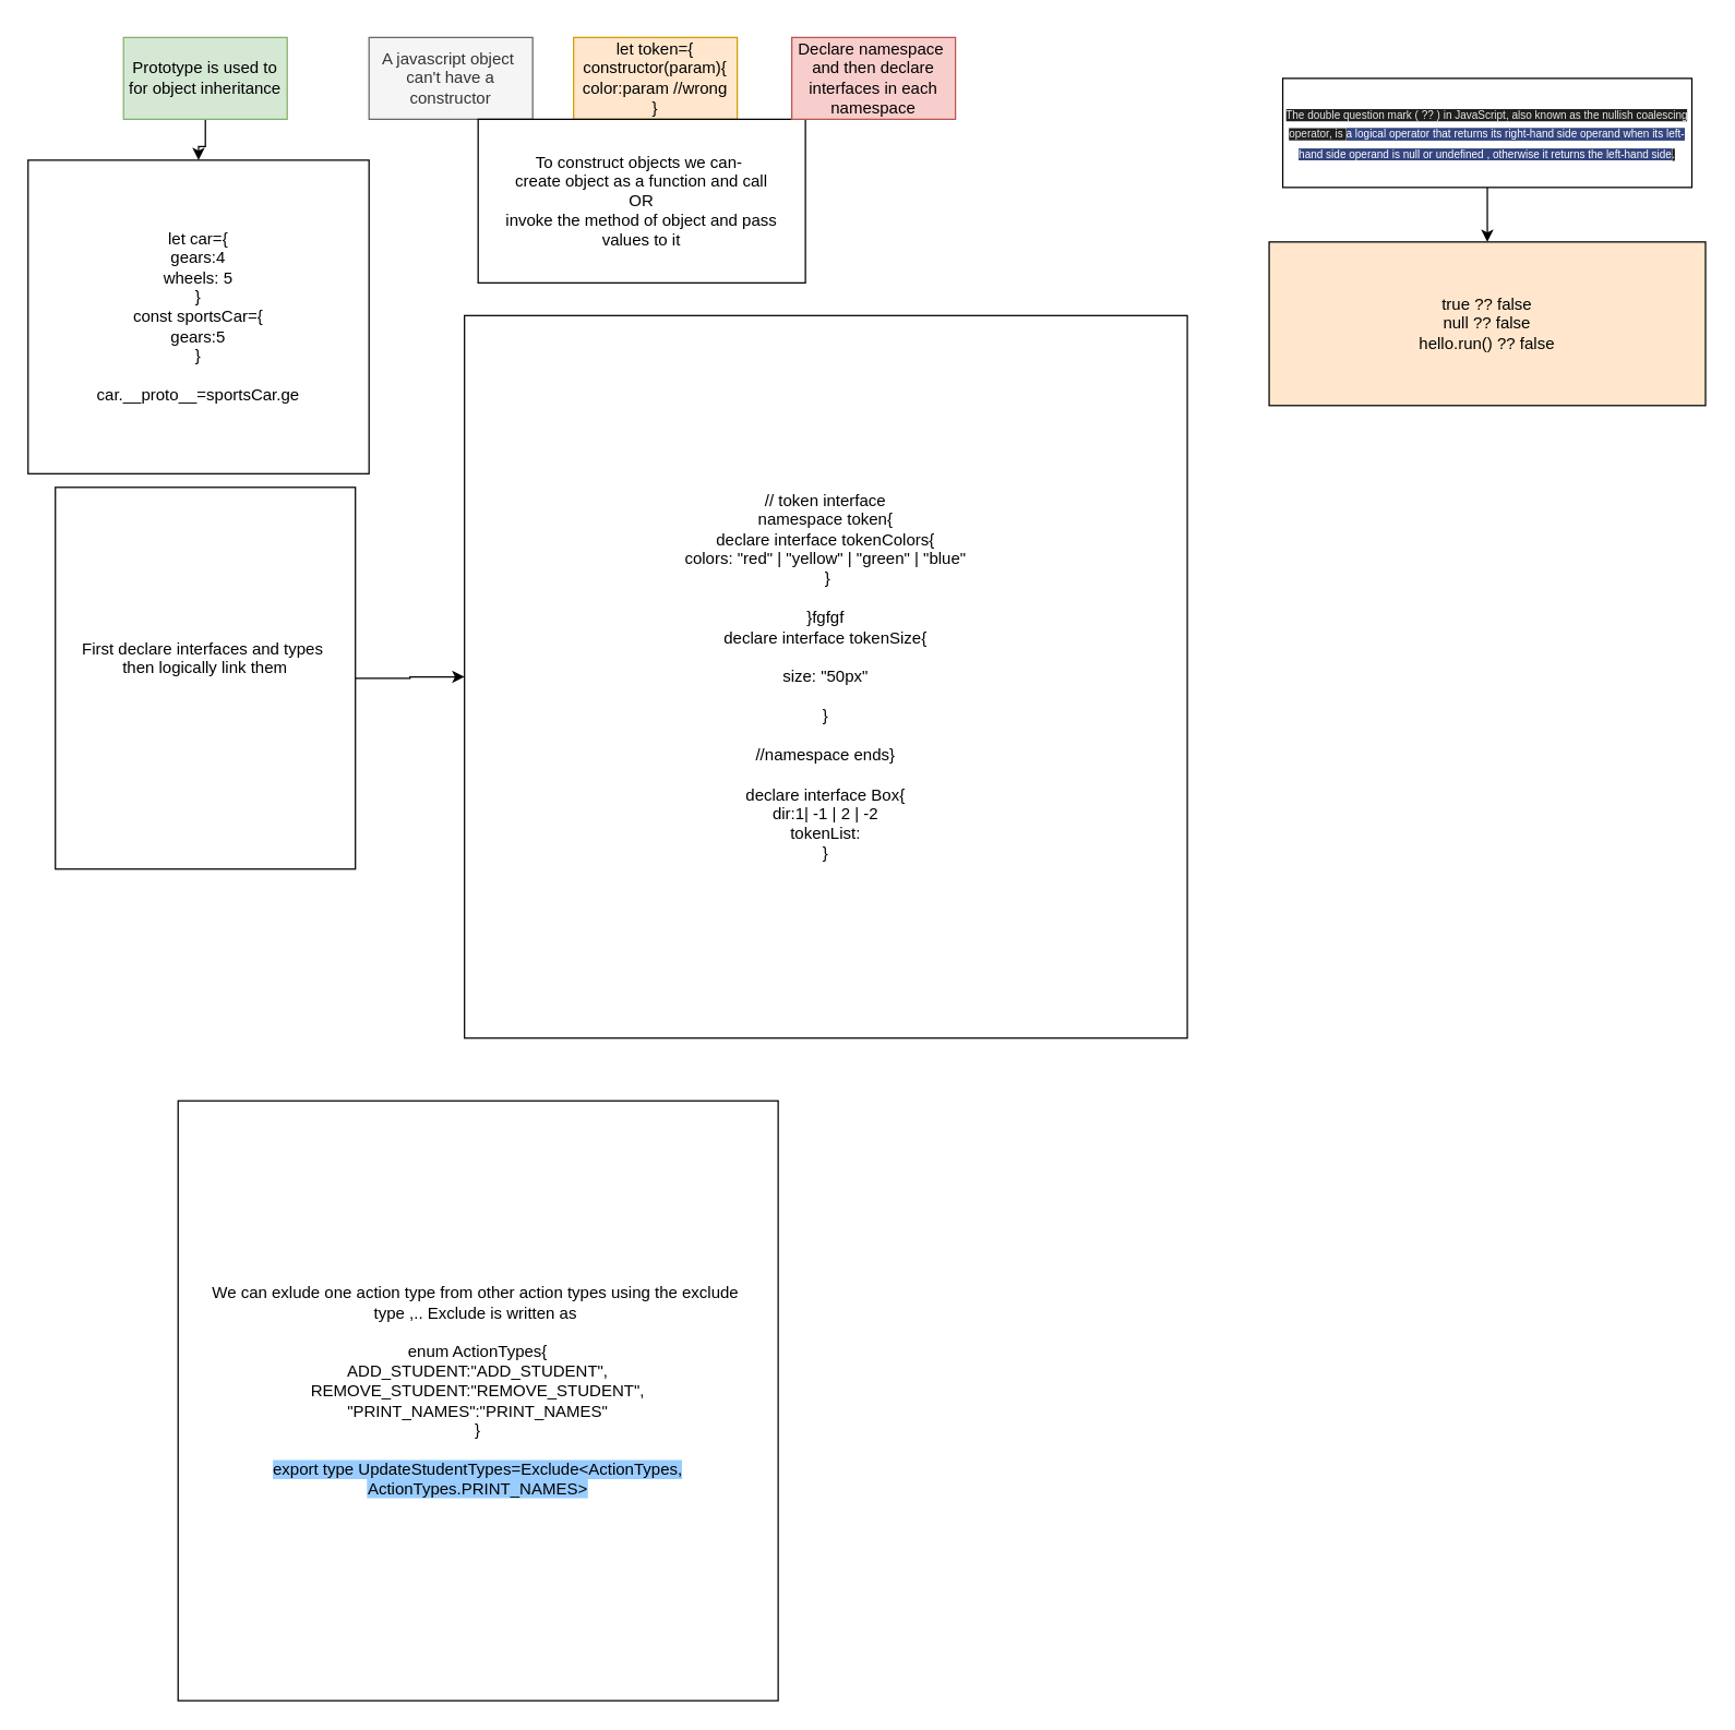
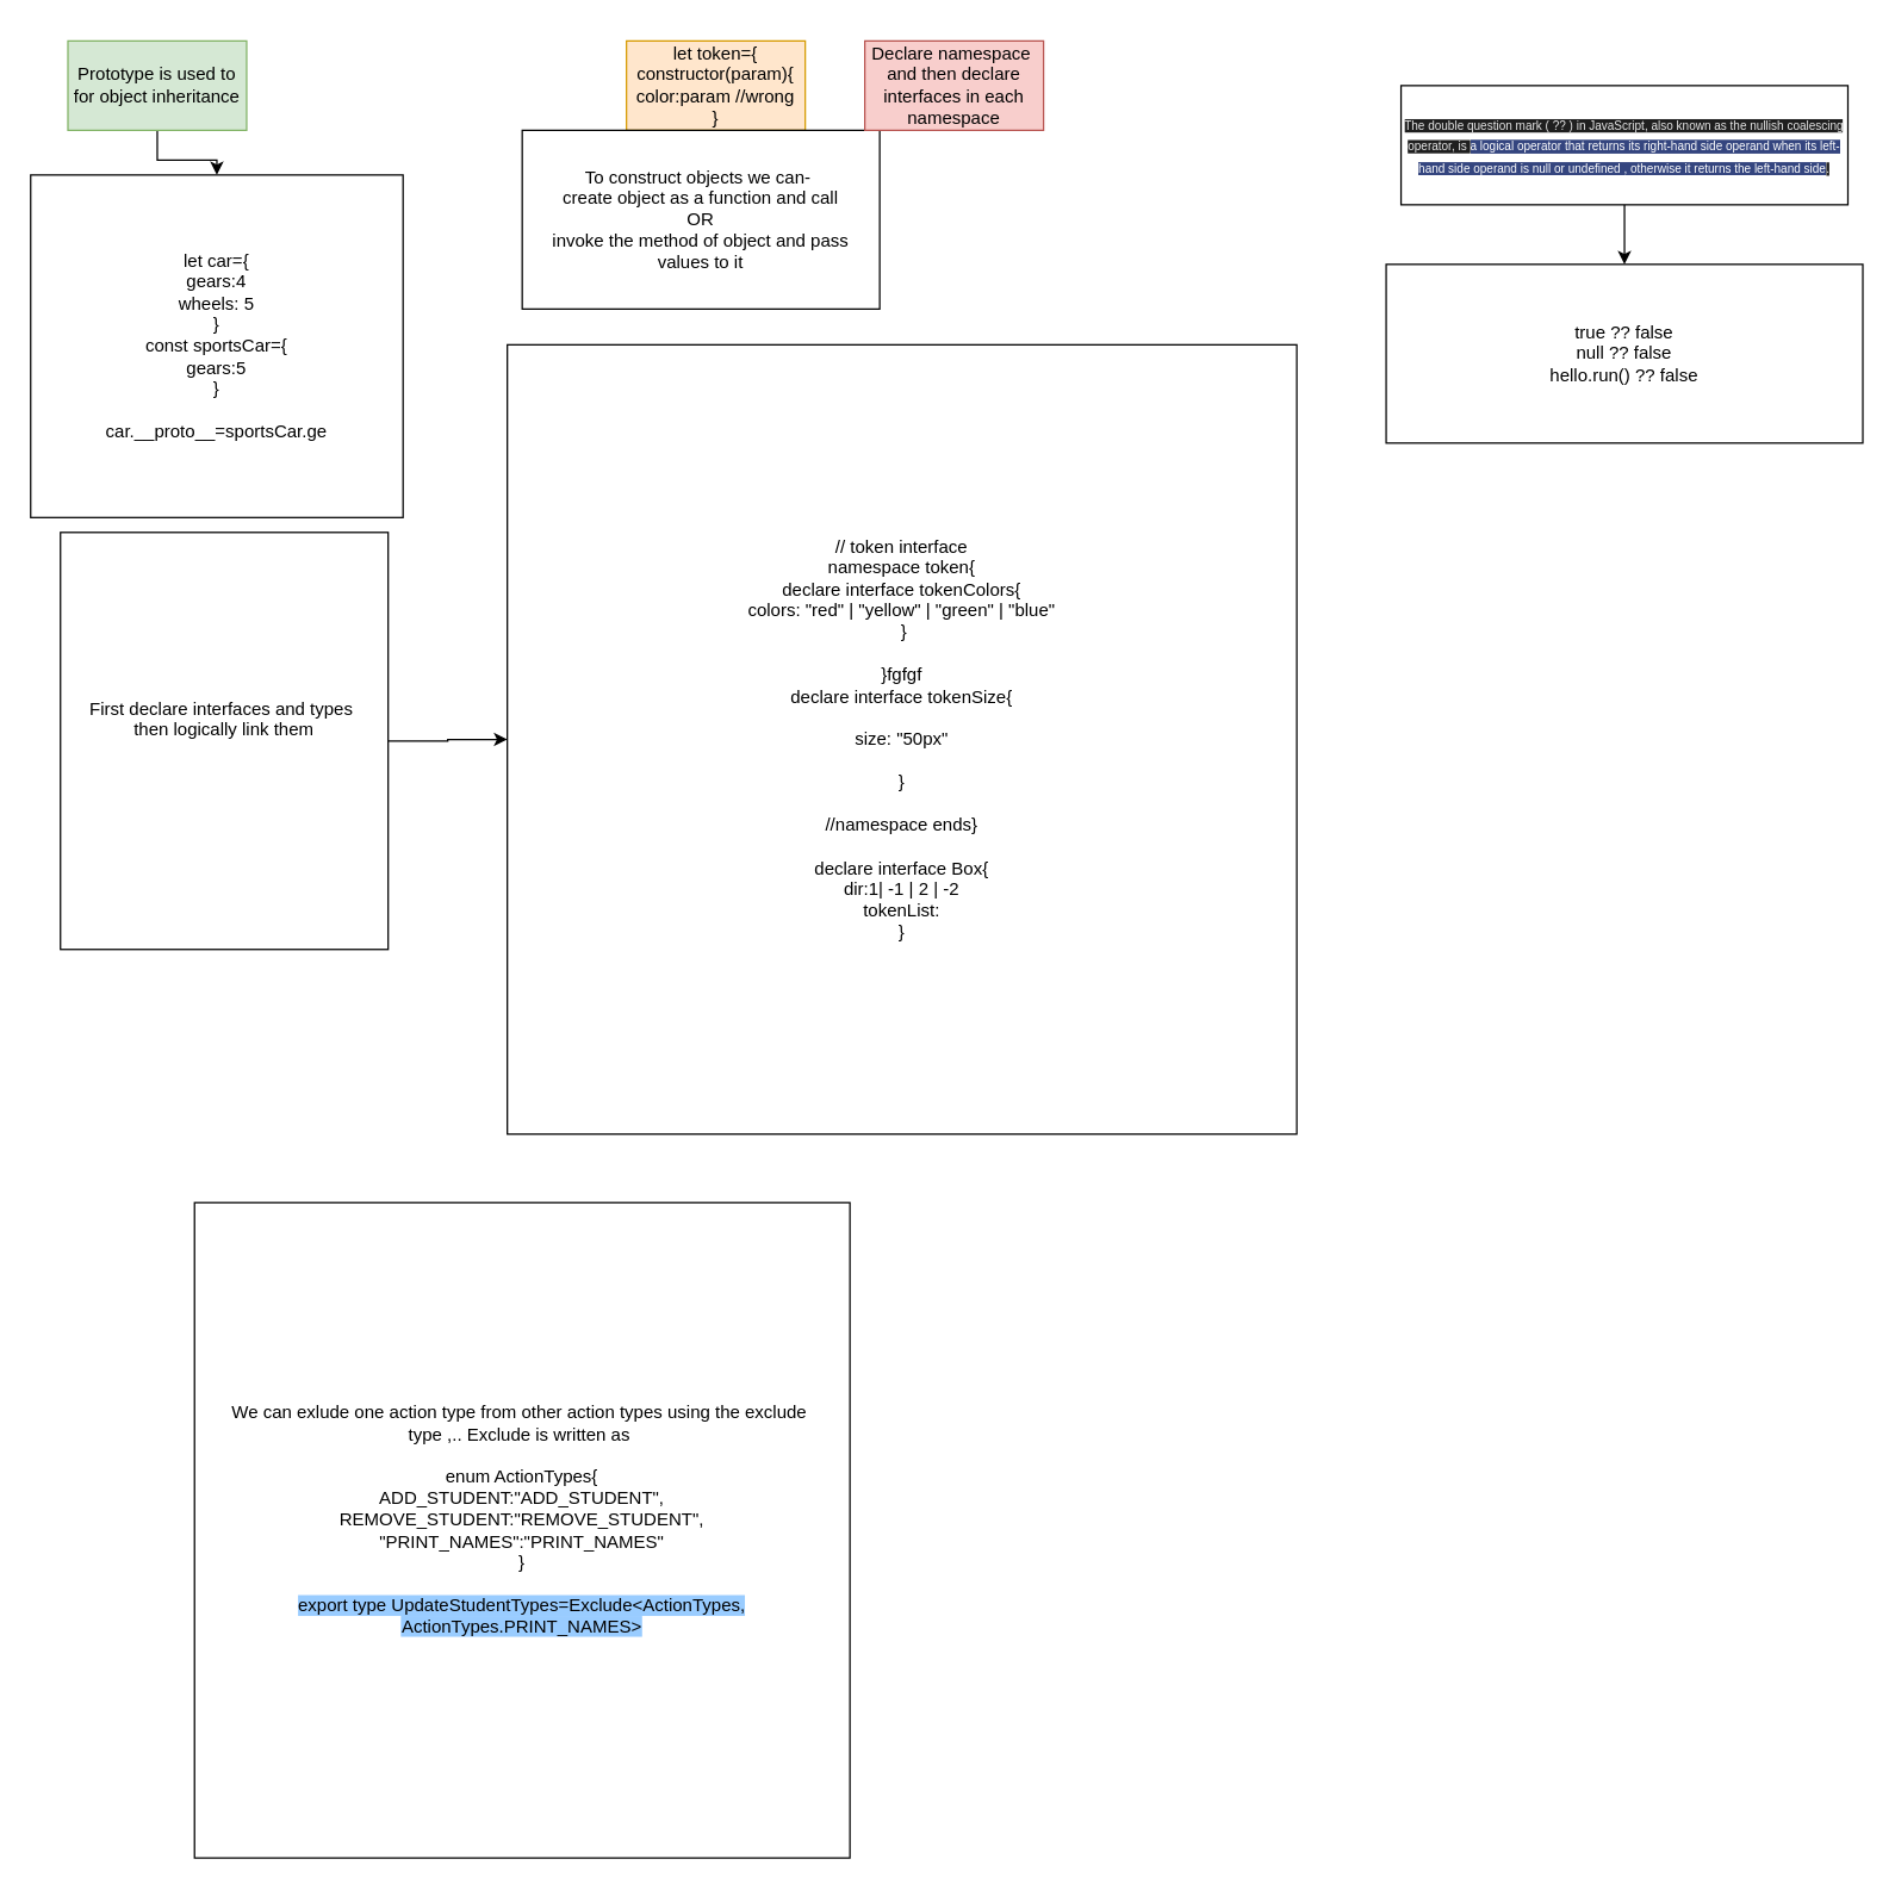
- <mxCell id="3" value="Prototype is used to&lt;div&gt;for object inheritance&lt;/div&gt;" style="rounded=0;whiteSpace=wrap;html=1;fillColor=#d5e8d4;strokeColor=#82b366;" parent="1" vertex="1"><mxGeometry x="90" y="20" width="120" height="60" as="geometry" /></mxCell>
+ <mxCell id="3" value="Prototype is used to&lt;div&gt;for object inheritance&lt;/div&gt;" style="rounded=0;whiteSpace=wrap;html=1;fillColor=#d5e8d4;strokeColor=#82b366;" parent="1" vertex="1"><mxGeometry x="45" y="20" width="120" height="60" as="geometry" /></mxCell>
- <mxCell id="5" value="A javascript object&amp;nbsp;&lt;div&gt;can't have a constructor&lt;/div&gt;" style="rounded=0;whiteSpace=wrap;html=1;fillColor=#f5f5f5;fontColor=#333333;strokeColor=#666666;" parent="1" vertex="1"><mxGeometry x="270" y="20" width="120" height="60" as="geometry" /></mxCell>
- <mxCell id="15" value="true ?? false&lt;div&gt;null ?? false&lt;/div&gt;&lt;div&gt;hello.run() ?? false&lt;/div&gt;" style="whiteSpace=wrap;html=1;rounded=0;fillColor=#ffe6cc;" parent="1" vertex="1"><mxGeometry x="930" y="170" width="320" height="120" as="geometry" /></mxCell>
+ <mxCell id="15" value="true ?? false&lt;div&gt;null ?? false&lt;/div&gt;&lt;div&gt;hello.run() ?? false&lt;/div&gt;" style="whiteSpace=wrap;html=1;rounded=0;" parent="1" vertex="1"><mxGeometry x="930" y="170" width="320" height="120" as="geometry" /></mxCell>
